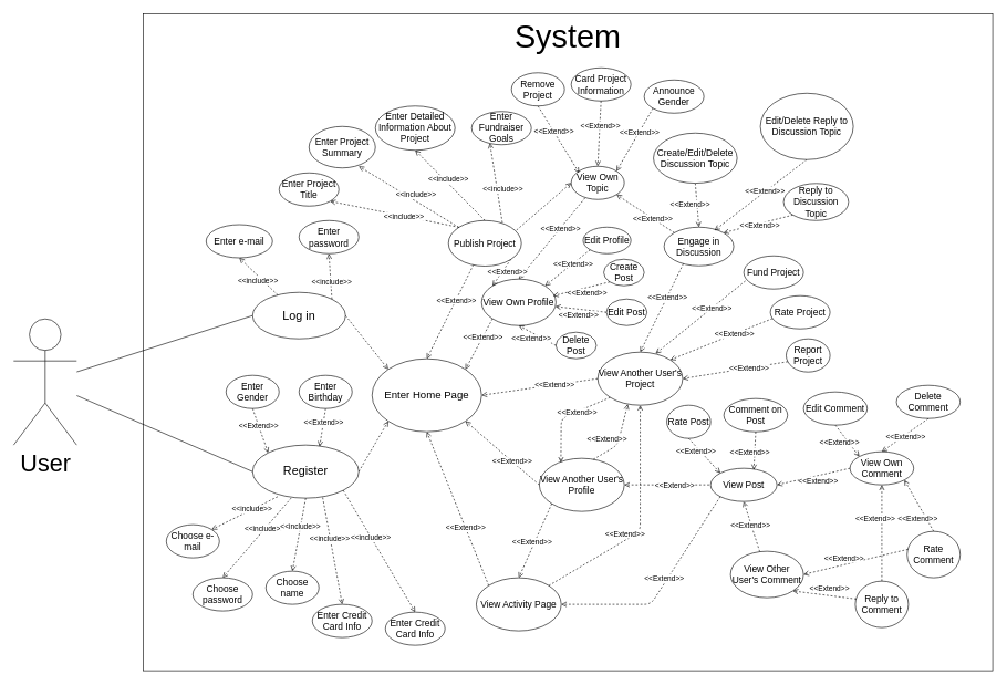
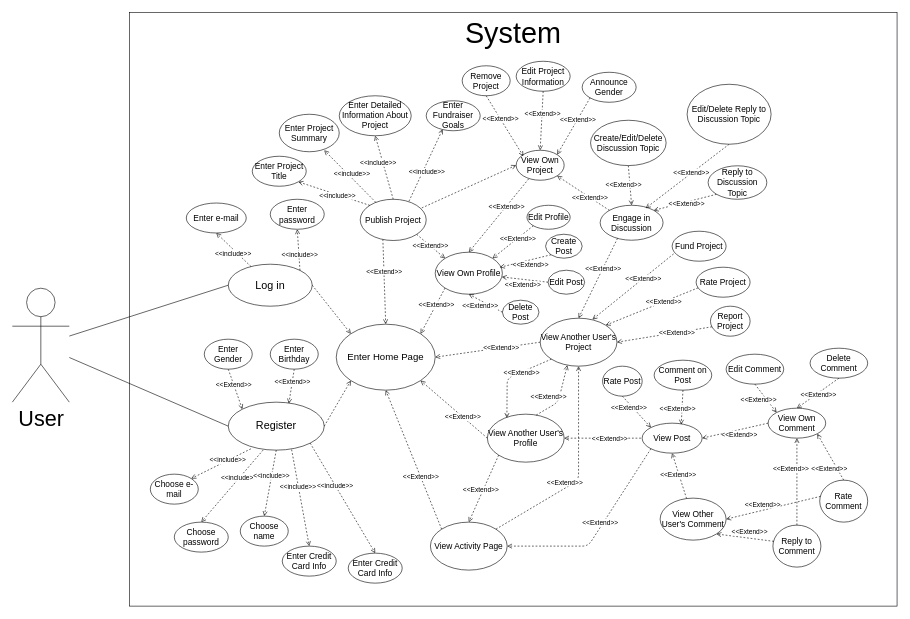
- <mxCell id="64" value="&lt;span style=&quot;font-size: 14px&quot;&gt;Card Project Information&lt;/span&gt;" style="ellipse;whiteSpace=wrap;html=1;" parent="1" vertex="1"><mxGeometry x="860" y="101.66" width="90" height="50" as="geometry" /></mxCell>
+ <mxCell id="64" value="&lt;span style=&quot;font-size: 14px&quot;&gt;Edit Project Information&lt;/span&gt;" style="ellipse;whiteSpace=wrap;html=1;" parent="1" vertex="1"><mxGeometry x="860" y="101.66" width="90" height="50" as="geometry" /></mxCell>
- <mxCell id="56" value="&lt;span style=&quot;font-size: 14px&quot;&gt;View Own Topic&lt;/span&gt;" style="ellipse;whiteSpace=wrap;html=1;" parent="1" vertex="1"><mxGeometry x="860" y="250" width="80" height="50" as="geometry" /></mxCell>
+ <mxCell id="56" value="&lt;span style=&quot;font-size: 14px&quot;&gt;View Own Project&lt;/span&gt;" style="ellipse;whiteSpace=wrap;html=1;" parent="1" vertex="1"><mxGeometry x="860" y="250" width="80" height="50" as="geometry" /></mxCell>
- <mxCell id="39" value="&lt;span style=&quot;font-size: 14px&quot;&gt;Publish Project&lt;/span&gt;" style="ellipse;whiteSpace=wrap;html=1;" parent="1" vertex="1"><mxGeometry x="675" y="331.72" width="110" height="68.75" as="geometry" /></mxCell>
+ <mxCell id="39" value="&lt;span style=&quot;font-size: 14px&quot;&gt;Publish Project&lt;/span&gt;" style="ellipse;whiteSpace=wrap;html=1;" parent="1" vertex="1"><mxGeometry x="600" y="331.72" width="110" height="68.75" as="geometry" /></mxCell>
